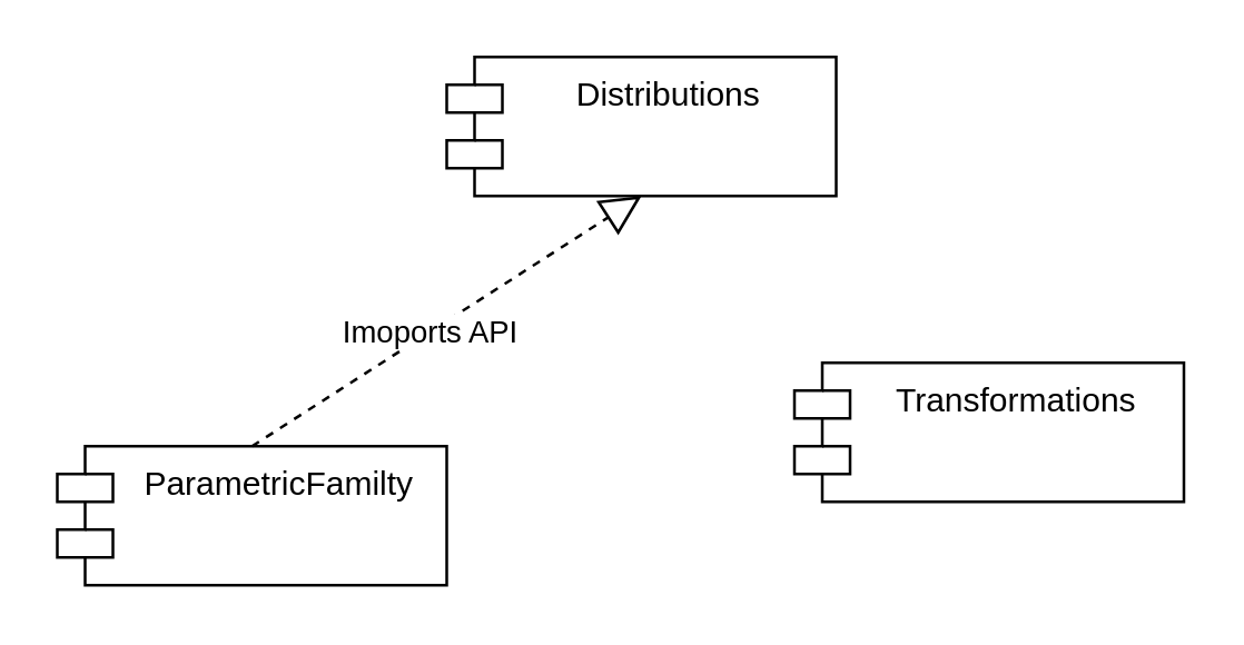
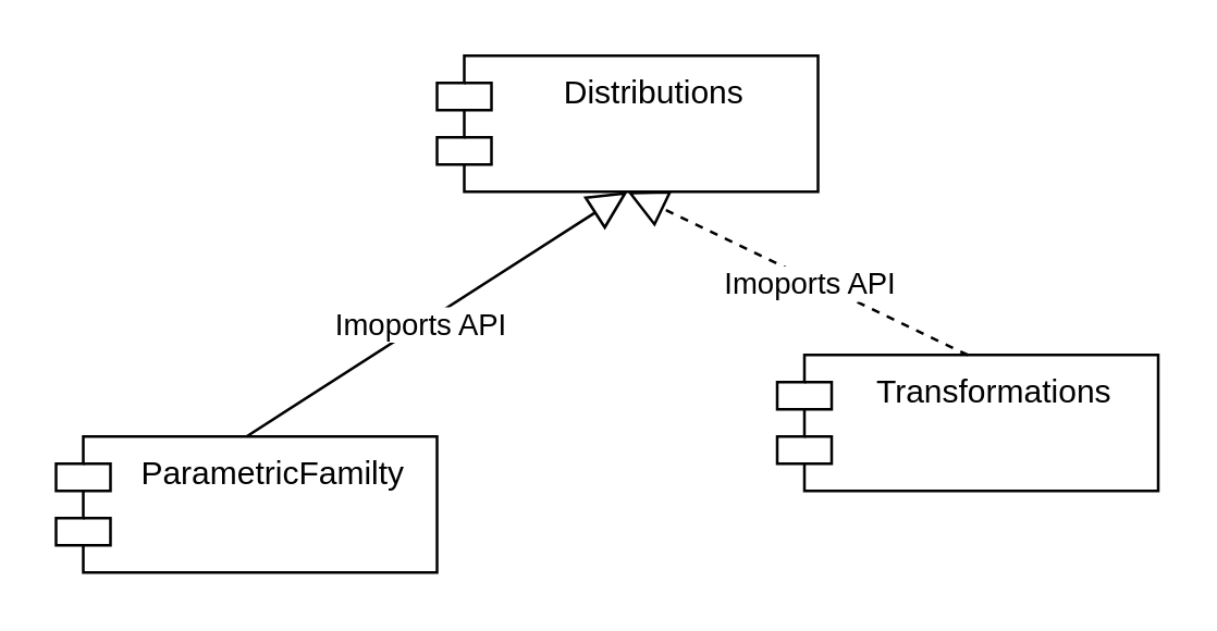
+ <mxCell id="7" value="" style="endArrow=block;dashed=1;endFill=0;endSize=12;html=1;rounded=0;exitX=0.5;exitY=0;exitDx=0;exitDy=0;entryX=0.5;entryY=1;entryDx=0;entryDy=0;" edge="1" parent="1" source="4" target="2"><mxGeometry width="160" relative="1" as="geometry"><mxPoint x="410" y="200" as="sourcePoint" /><mxPoint x="550" y="110" as="targetPoint" /></mxGeometry></mxCell>
+ <mxCell id="8" value="Imoports API" style="edgeLabel;html=1;align=center;verticalAlign=middle;resizable=0;points=[];" vertex="1" connectable="0" parent="7"><mxGeometry x="-0.081" y="1" relative="1" as="geometry"><mxPoint as="offset" /></mxGeometry></mxCell>
- <mxCell id="5" value="" style="endArrow=block;dashed=1;endFill=0;endSize=12;html=1;rounded=0;exitX=0.5;exitY=0;exitDx=0;exitDy=0;entryX=0.5;entryY=1;entryDx=0;entryDy=0;" edge="1" parent="1" source="3" target="2"><mxGeometry width="160" relative="1" as="geometry"><mxPoint x="190" y="70" as="sourcePoint" /><mxPoint x="350" y="70" as="targetPoint" /></mxGeometry></mxCell>
+ <mxCell id="5" value="" style="endArrow=block;dashed=0;endFill=0;endSize=12;html=1;rounded=0;exitX=0.5;exitY=0;exitDx=0;exitDy=0;entryX=0.5;entryY=1;entryDx=0;entryDy=0;" edge="1" parent="1" source="3" target="2"><mxGeometry width="160" relative="1" as="geometry"><mxPoint x="190" y="70" as="sourcePoint" /><mxPoint x="350" y="70" as="targetPoint" /></mxGeometry></mxCell>
